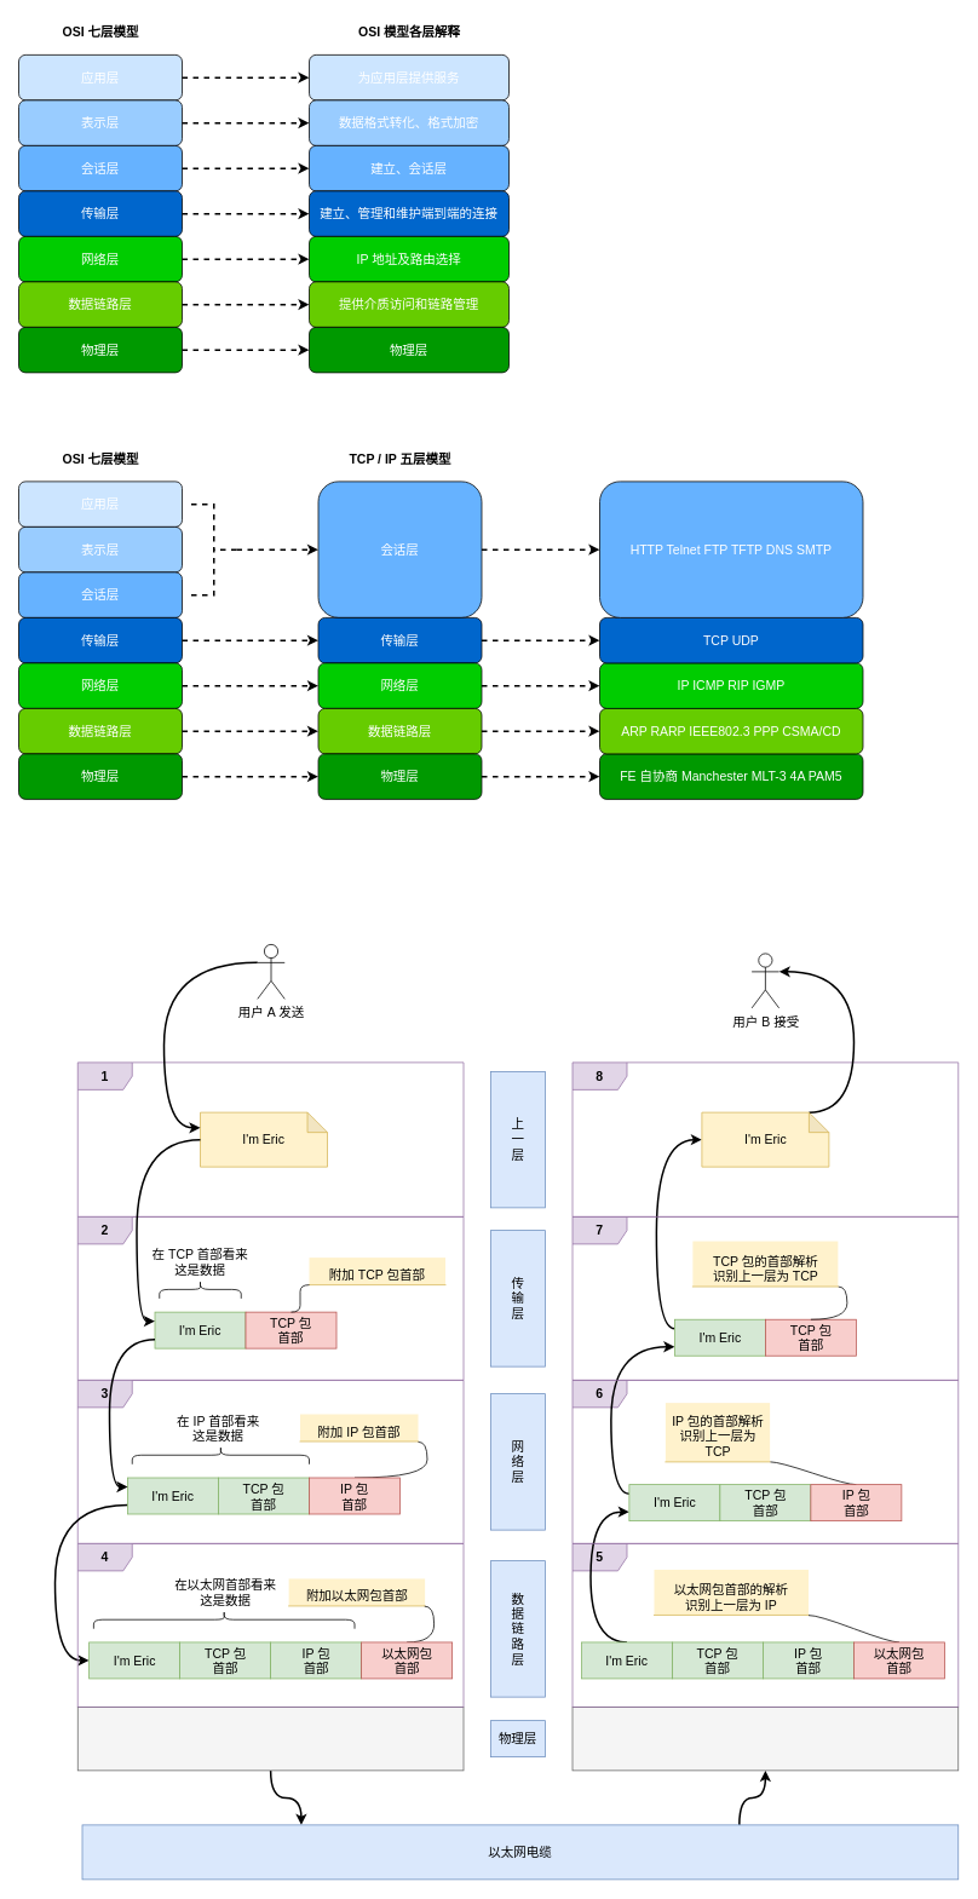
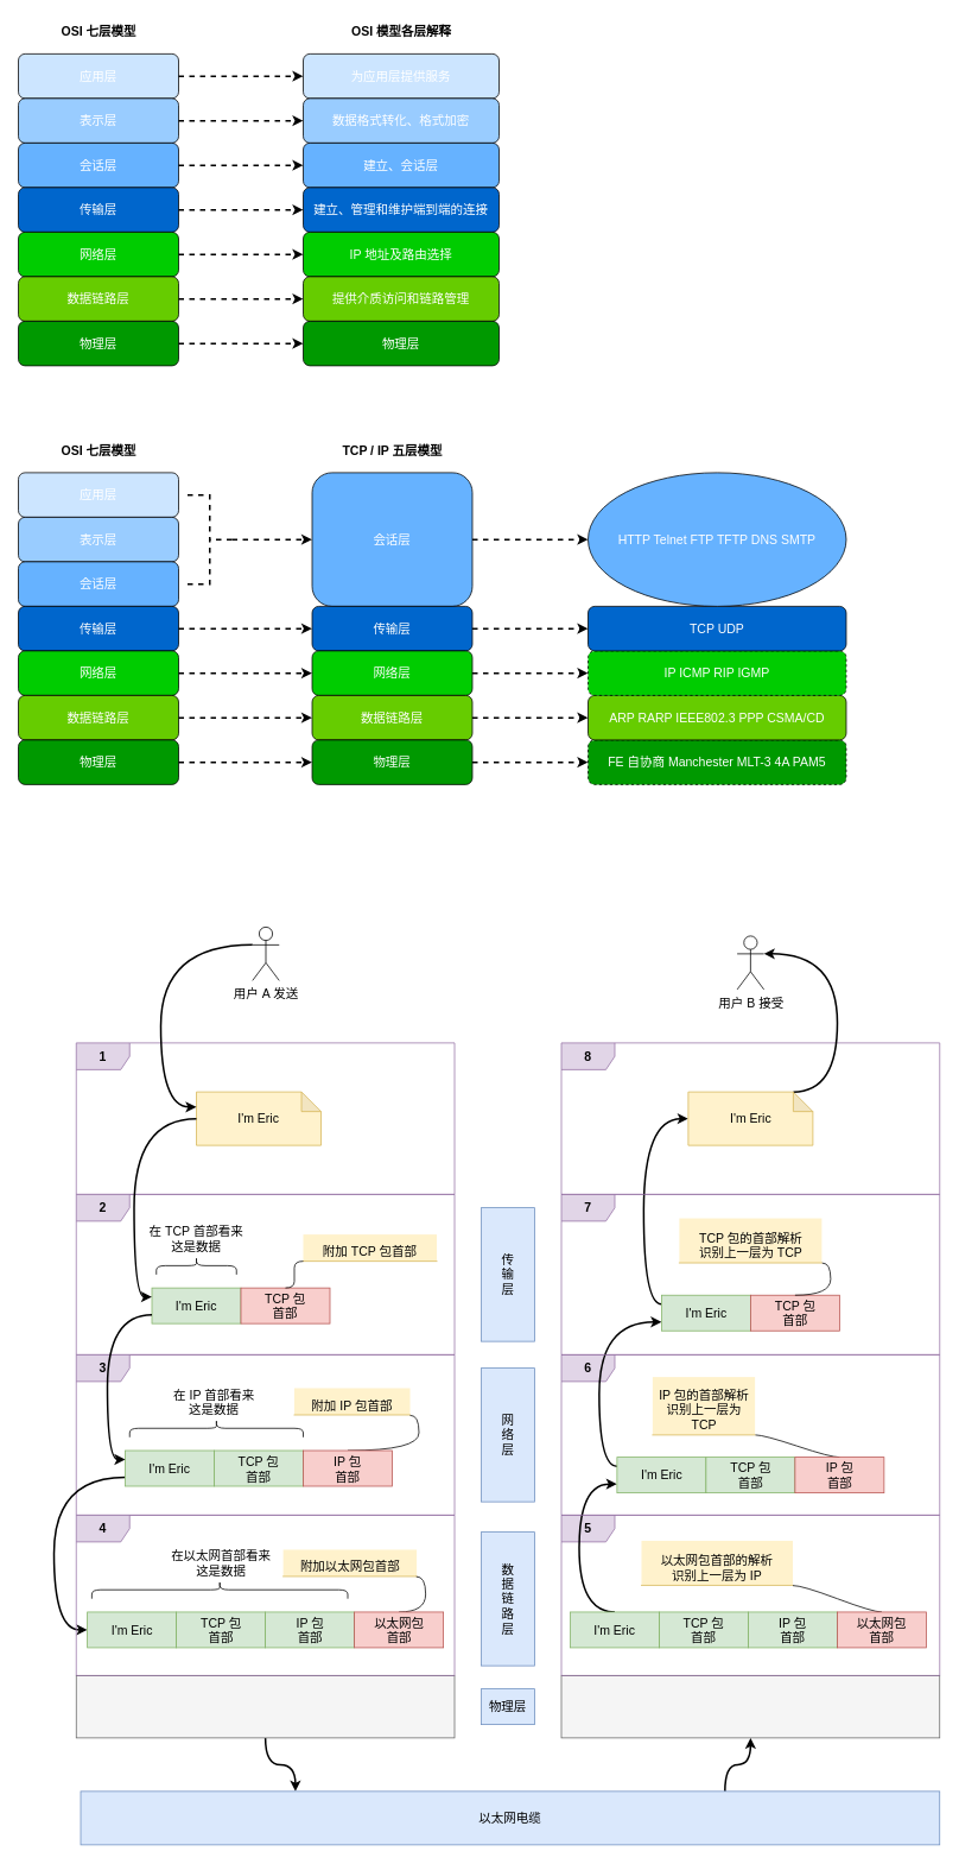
- <mxCell id="58" value="HTTP Telnet FTP TFTP DNS SMTP" style="rounded=1;whiteSpace=wrap;html=1;sketch=0;fillColor=#66B2FF;fontColor=#FFFFFF;fontSize=14;" vertex="1" parent="29"><mxGeometry x="640" y="40" width="290" height="150" as="geometry" /></mxCell>
+ <mxCell id="58" value="HTTP Telnet FTP TFTP DNS SMTP" style="ellipse;whiteSpace=wrap;html=1;sketch=0;fillColor=#66B2FF;fontColor=#FFFFFF;fontSize=14;" vertex="1" parent="29"><mxGeometry x="640" y="40" width="290" height="150" as="geometry" /></mxCell>
- <mxCell id="54" value="IP ICMP RIP IGMP" style="rounded=1;whiteSpace=wrap;html=1;sketch=0;fillColor=#00CC00;fontColor=#FFFFFF;fontSize=14;" vertex="1" parent="29"><mxGeometry x="640" y="240" width="290" height="50" as="geometry" /></mxCell>
+ <mxCell id="54" value="IP ICMP RIP IGMP" style="rounded=1;whiteSpace=wrap;html=1;sketch=0;fillColor=#00CC00;fontColor=#FFFFFF;fontSize=14;dashed=1;" vertex="1" parent="29"><mxGeometry x="640" y="240" width="290" height="50" as="geometry" /></mxCell>
- <mxCell id="50" value="FE 自协商 Manchester MLT-3 4A PAM5" style="rounded=1;whiteSpace=wrap;html=1;sketch=0;fillColor=#009900;fontColor=#FFFFFF;fontSize=14;" vertex="1" parent="29"><mxGeometry x="640" y="340" width="290" height="50" as="geometry" /></mxCell>
+ <mxCell id="50" value="FE 自协商 Manchester MLT-3 4A PAM5" style="rounded=1;whiteSpace=wrap;html=1;sketch=0;fillColor=#009900;fontColor=#FFFFFF;fontSize=14;dashed=1;" vertex="1" parent="29"><mxGeometry x="640" y="340" width="290" height="50" as="geometry" /></mxCell>
- <mxCell id="86" value="上&lt;br&gt;一&lt;br&gt;层" style="rounded=0;whiteSpace=wrap;html=1;sketch=0;fontSize=14;strokeWidth=1;fillColor=#dae8fc;strokeColor=#6c8ebf;" vertex="1" parent="1"><mxGeometry x="540" y="1180" width="60" height="150" as="geometry" /></mxCell>
